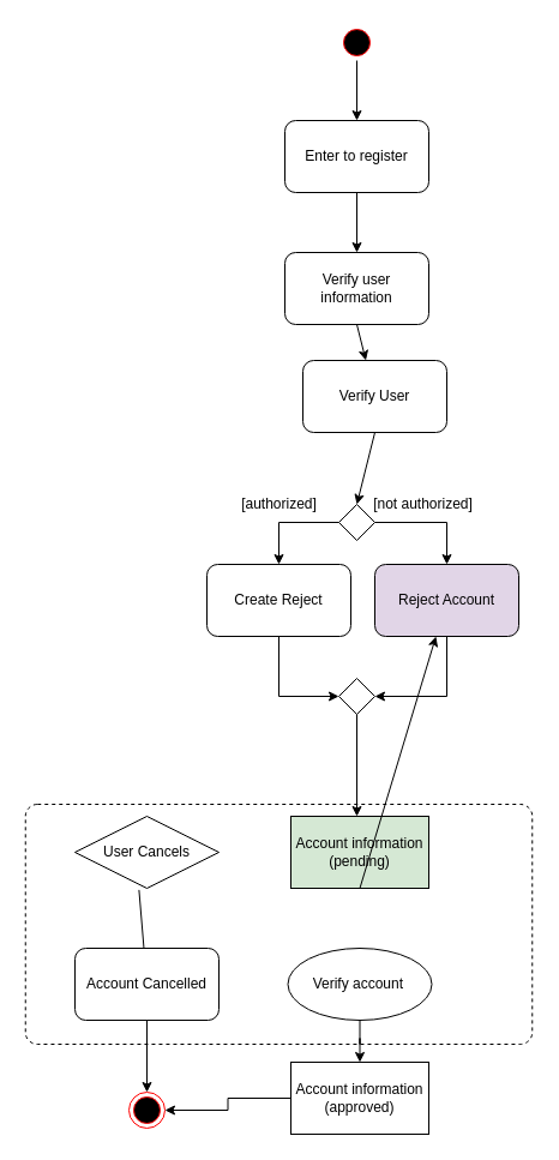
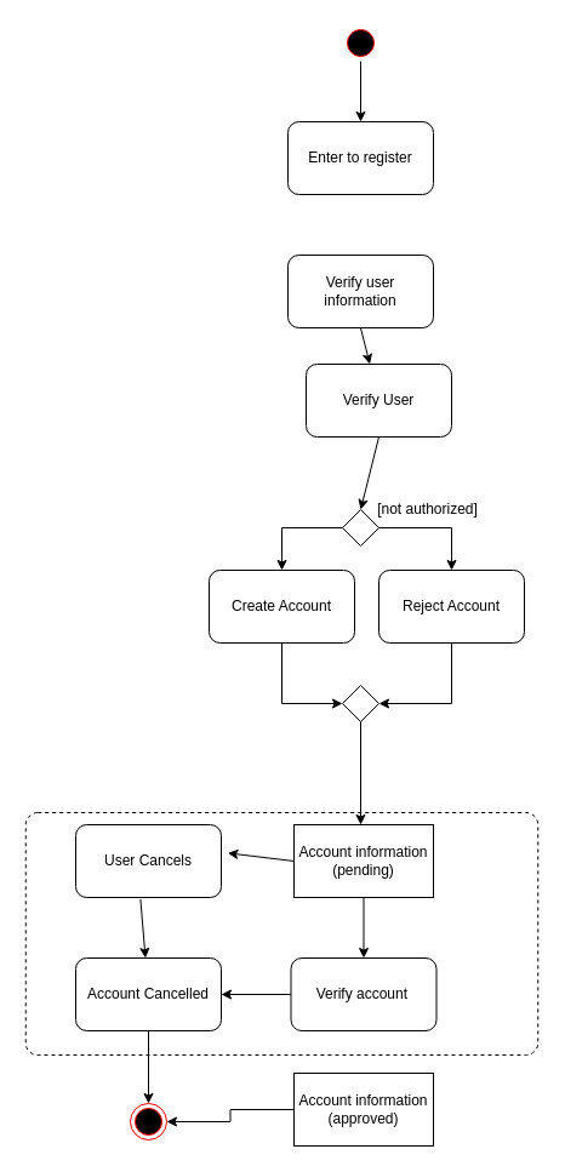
- <mxCell id="5" value="" style="endArrow=classic;html=1;rounded=0;exitX=0.5;exitY=1;exitDx=0;exitDy=0;" edge="1" parent="1" source="4" target="6"><mxGeometry width="50" height="50" relative="1" as="geometry"><mxPoint x="512" y="290" as="sourcePoint" /><mxPoint x="297" y="210" as="targetPoint" /></mxGeometry></mxCell>
- <mxCell id="13" value="[authorized]" style="text;html=1;align=center;verticalAlign=middle;resizable=0;points=[];autosize=1;strokeColor=none;fillColor=none;" vertex="1" parent="1"><mxGeometry x="192" y="410" width="80" height="20" as="geometry" /></mxCell>
- <mxCell id="15" value="Create Reject" style="rounded=1;whiteSpace=wrap;html=1;" vertex="1" parent="1"><mxGeometry x="172" y="470" width="120" height="60" as="geometry" /></mxCell>
+ <mxCell id="15" value="Create Account" style="rounded=1;whiteSpace=wrap;html=1;" vertex="1" parent="1"><mxGeometry x="172" y="470" width="120" height="60" as="geometry" /></mxCell>
- <mxCell id="16" value="Reject Account" style="rounded=1;whiteSpace=wrap;html=1;fillColor=#e1d5e7;" vertex="1" parent="1"><mxGeometry x="312" y="470" width="120" height="60" as="geometry" /></mxCell>
+ <mxCell id="16" value="Reject Account" style="rounded=1;whiteSpace=wrap;html=1;" vertex="1" parent="1"><mxGeometry x="312" y="470" width="120" height="60" as="geometry" /></mxCell>
- <mxCell id="29" value="" style="endArrow=classic;html=1;rounded=0;exitX=0.5;exitY=1;exitDx=0;exitDy=0;" edge="1" parent="1" source="22" target="16"><mxGeometry width="50" height="50" relative="1" as="geometry"><mxPoint x="512" y="840" as="sourcePoint" /><mxPoint x="562" y="790" as="targetPoint" /></mxGeometry></mxCell>
+ <mxCell id="29" value="" style="endArrow=classic;html=1;rounded=0;exitX=0.5;exitY=1;exitDx=0;exitDy=0;" edge="1" parent="1" source="22" target="31"><mxGeometry width="50" height="50" relative="1" as="geometry"><mxPoint x="512" y="840" as="sourcePoint" /><mxPoint x="562" y="790" as="targetPoint" /></mxGeometry></mxCell>
+ <mxCell id="23" value="" style="endArrow=classic;html=1;rounded=0;exitX=0;exitY=0.5;exitDx=0;exitDy=0;entryX=1.045;entryY=0.39;entryDx=0;entryDy=0;entryPerimeter=0;" edge="1" parent="1" source="22" target="24"><mxGeometry width="50" height="50" relative="1" as="geometry"><mxPoint x="512" y="660" as="sourcePoint" /><mxPoint x="562" y="610" as="targetPoint" /></mxGeometry></mxCell>
- <mxCell id="24" value="User Cancels" style="rhombus;whiteSpace=wrap;html=1;" vertex="1" parent="1"><mxGeometry x="62" y="680" width="120" height="60" as="geometry" /></mxCell>
+ <mxCell id="24" value="User Cancels" style="rounded=1;whiteSpace=wrap;html=1;" vertex="1" parent="1"><mxGeometry x="62" y="680" width="120" height="60" as="geometry" /></mxCell>
- <mxCell id="22" value="Account information&lt;br&gt;(pending)" style="rounded=0;whiteSpace=wrap;html=1;fillColor=#d5e8d4;" vertex="1" parent="1"><mxGeometry x="242" y="680" width="115" height="60" as="geometry" /></mxCell>
+ <mxCell id="22" value="Account information&lt;br&gt;(pending)" style="rounded=0;whiteSpace=wrap;html=1;" vertex="1" parent="1"><mxGeometry x="242" y="680" width="115" height="60" as="geometry" /></mxCell>
- <mxCell id="25" value="" style="endArrow=none;html=1;rounded=0;exitX=0.445;exitY=1.023;exitDx=0;exitDy=0;exitPerimeter=0;" edge="1" parent="1" source="24" target="26"><mxGeometry width="50" height="50" relative="1" as="geometry"><mxPoint x="512" y="660" as="sourcePoint" /><mxPoint x="562" y="610" as="targetPoint" /></mxGeometry></mxCell>
+ <mxCell id="25" value="" style="endArrow=classic;html=1;rounded=0;exitX=0.445;exitY=1.023;exitDx=0;exitDy=0;exitPerimeter=0;" edge="1" parent="1" source="24" target="26"><mxGeometry width="50" height="50" relative="1" as="geometry"><mxPoint x="512" y="660" as="sourcePoint" /><mxPoint x="562" y="610" as="targetPoint" /></mxGeometry></mxCell>
- <mxCell id="31" value="Verify account&amp;nbsp;" style="ellipse;whiteSpace=wrap;html=1;" vertex="1" parent="1"><mxGeometry x="239.5" y="790" width="120" height="60" as="geometry" /></mxCell>
+ <mxCell id="31" value="Verify account&amp;nbsp;" style="rounded=1;whiteSpace=wrap;html=1;" vertex="1" parent="1"><mxGeometry x="239.5" y="790" width="120" height="60" as="geometry" /></mxCell>
- <mxCell id="30" value="" style="edgeStyle=orthogonalEdgeStyle;rounded=0;orthogonalLoop=1;jettySize=auto;html=1;" edge="1" parent="1" source="31" target="33"><mxGeometry relative="1" as="geometry" /></mxCell>
+ <mxCell id="30" value="" style="edgeStyle=orthogonalEdgeStyle;rounded=0;orthogonalLoop=1;jettySize=auto;html=1;" edge="1" parent="1" source="31" target="26"><mxGeometry relative="1" as="geometry" /></mxCell>
